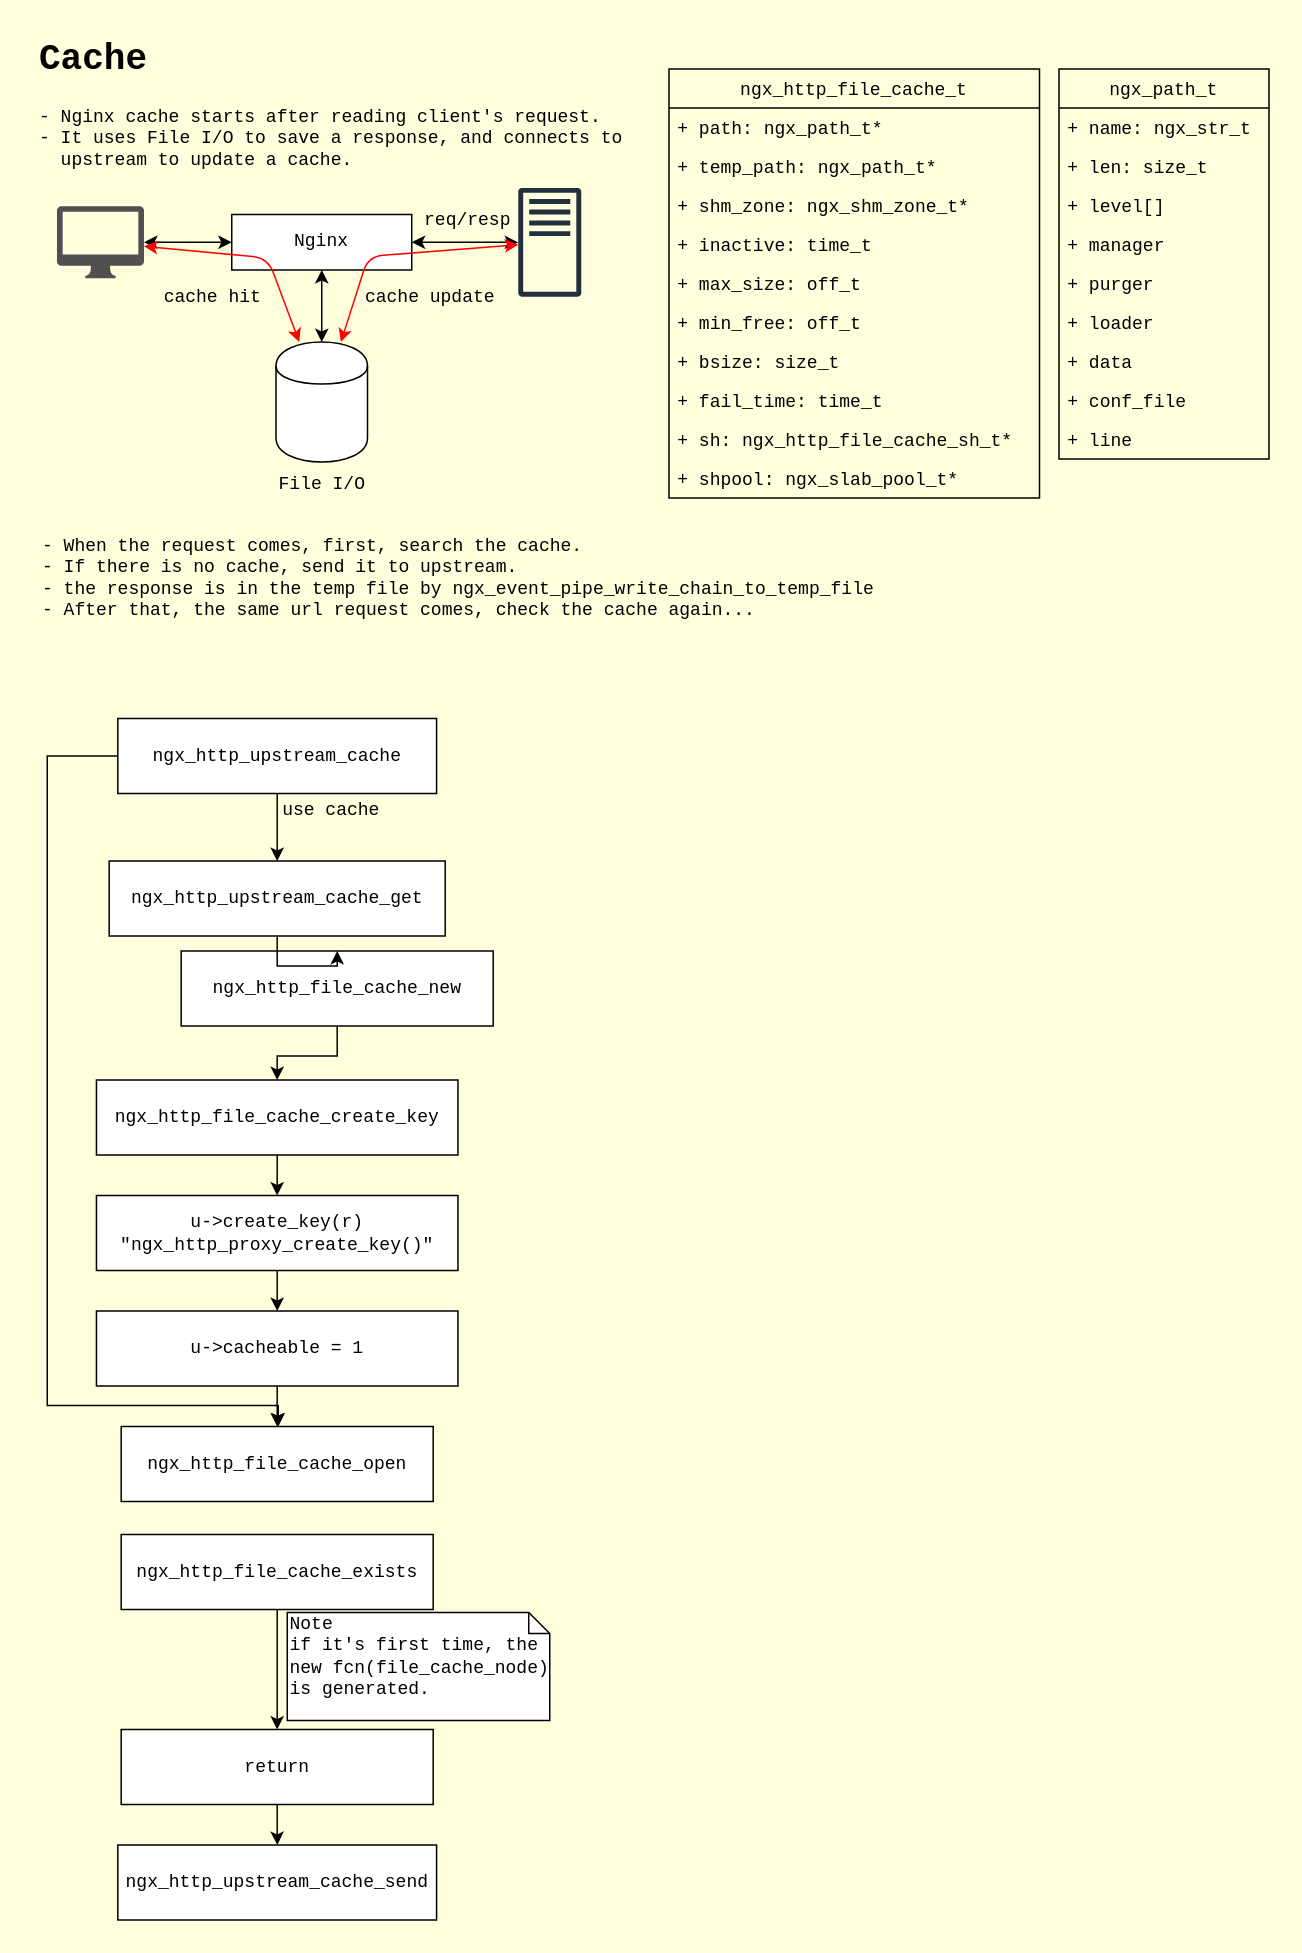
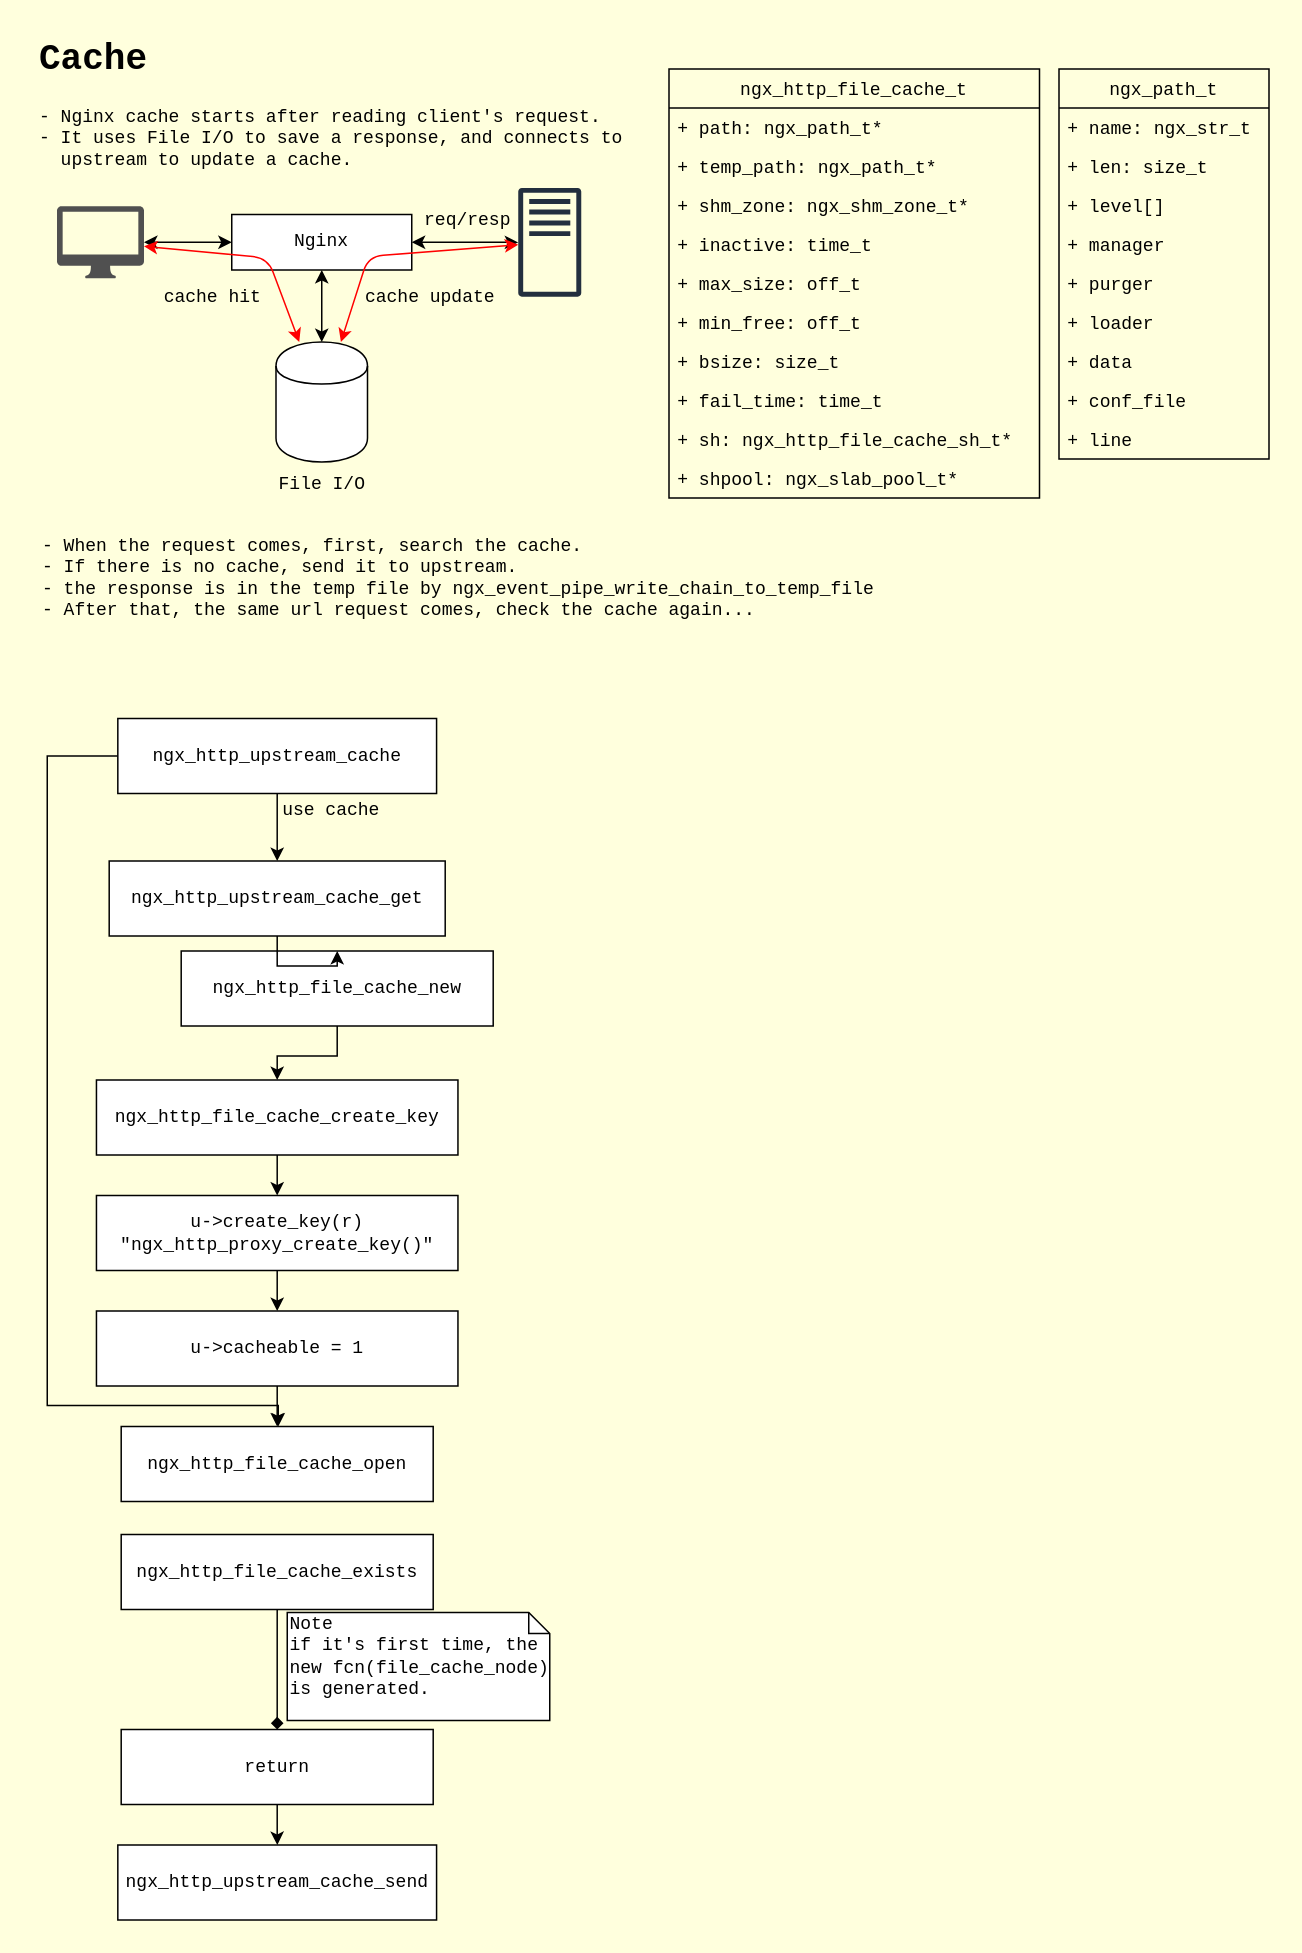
- <mxCell id="14" style="edgeStyle=orthogonalEdgeStyle;rounded=0;orthogonalLoop=1;jettySize=auto;html=1;exitX=0.5;exitY=1;exitDx=0;exitDy=0;fontFamily=Courier New;" edge="1" parent="1" source="15" target="41"><mxGeometry relative="1" as="geometry" /></mxCell>
+ <mxCell id="14" style="edgeStyle=orthogonalEdgeStyle;rounded=0;orthogonalLoop=1;jettySize=auto;html=1;exitX=0.5;exitY=1;exitDx=0;exitDy=0;fontFamily=Courier New;endArrow=diamond;" edge="1" parent="1" source="15" target="41"><mxGeometry relative="1" as="geometry" /></mxCell>
